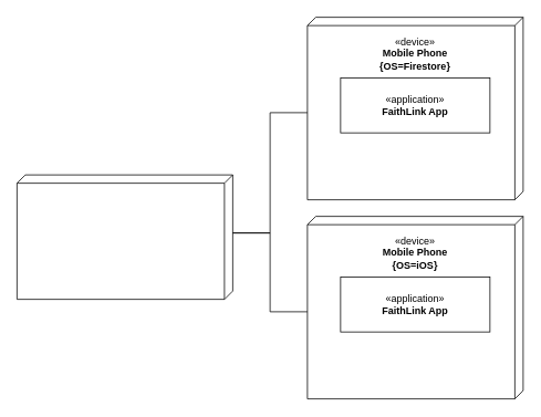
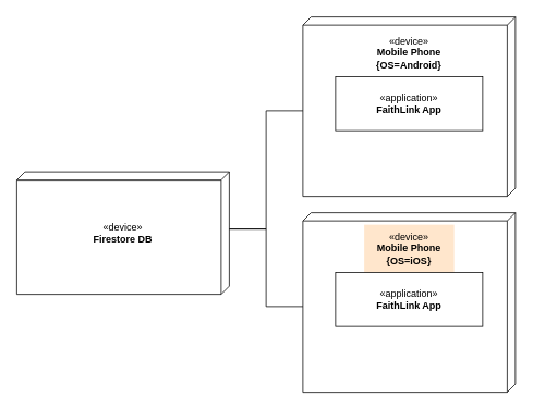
- <mxCell id="7" value="«device»&lt;br&gt;&lt;b&gt;Mobile Phone&lt;/b&gt;&lt;div&gt;&lt;b&gt;{OS=Firestore}&lt;/b&gt;&lt;/div&gt;" style="html=1;whiteSpace=wrap;strokeColor=none;" parent="5" vertex="1"><mxGeometry x="75" y="14.667" width="110" height="58.667" as="geometry" /></mxCell>
+ <mxCell id="7" value="«device»&lt;br&gt;&lt;b&gt;Mobile Phone&lt;/b&gt;&lt;div&gt;&lt;b&gt;{OS=Android}&lt;/b&gt;&lt;/div&gt;" style="html=1;whiteSpace=wrap;strokeColor=none;" parent="5" vertex="1"><mxGeometry x="75" y="14.667" width="110" height="58.667" as="geometry" /></mxCell>
+ <mxCell id="4" value="«device»&lt;br&gt;&lt;b&gt;Firestore DB&lt;/b&gt;" style="html=1;whiteSpace=wrap;strokeColor=none;" parent="2" vertex="1"><mxGeometry x="75" y="50" width="110" height="50" as="geometry" /></mxCell>
- <mxCell id="11" value="«device»&lt;br&gt;&lt;b&gt;Mobile Phone&lt;/b&gt;&lt;div&gt;&lt;b&gt;{OS=iOS}&lt;/b&gt;&lt;/div&gt;" style="html=1;whiteSpace=wrap;strokeColor=none;" parent="9" vertex="1"><mxGeometry x="75" y="14.667" width="110" height="58.667" as="geometry" /></mxCell>
+ <mxCell id="11" value="«device»&lt;br&gt;&lt;b&gt;Mobile Phone&lt;/b&gt;&lt;div&gt;&lt;b&gt;{OS=iOS}&lt;/b&gt;&lt;/div&gt;" style="html=1;whiteSpace=wrap;strokeColor=none;fillColor=#ffe6cc;" parent="9" vertex="1"><mxGeometry x="75" y="14.667" width="110" height="58.667" as="geometry" /></mxCell>
